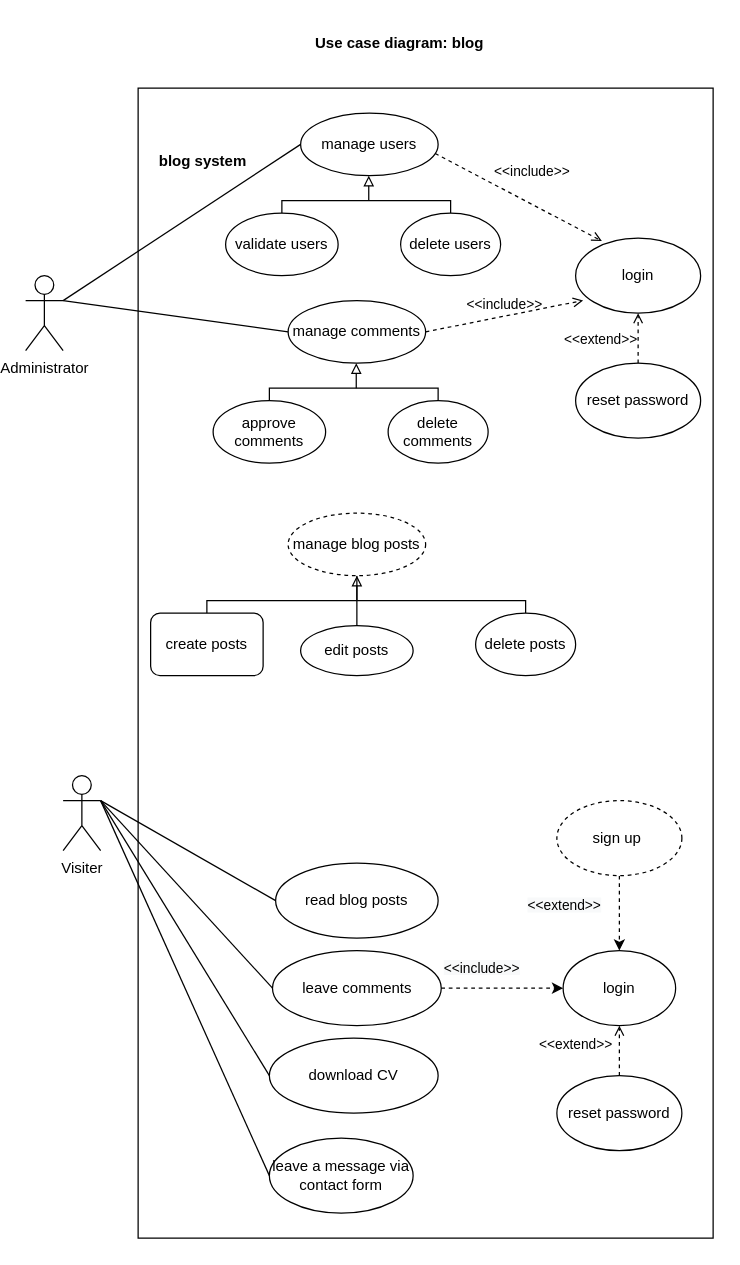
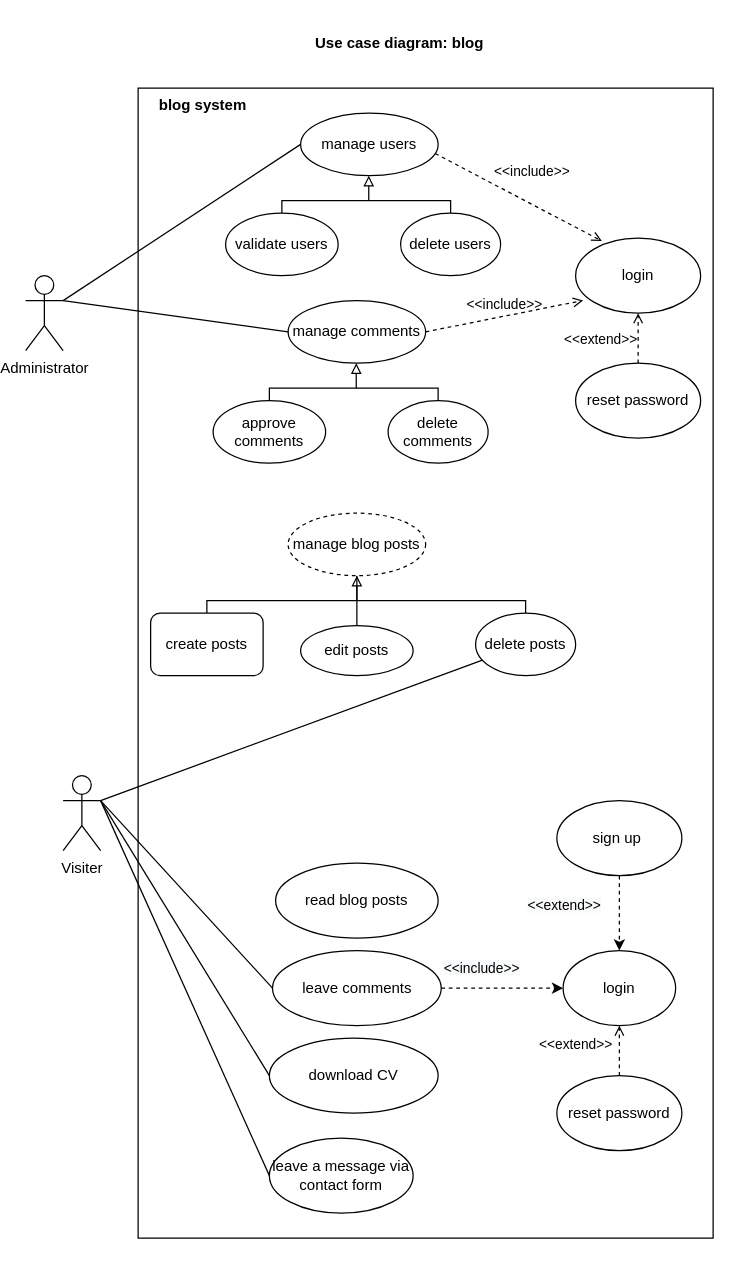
- <mxCell id="38" value="blog system" style="text;whiteSpace=wrap;html=1;fontStyle=1" parent="1" vertex="1"><mxGeometry x="125" y="115" width="90" height="30" as="geometry" /></mxCell>
+ <mxCell id="38" value="blog system" style="text;whiteSpace=wrap;html=1;fontStyle=1" parent="1" vertex="1"><mxGeometry x="125" y="70" width="90" height="30" as="geometry" /></mxCell>
- <mxCell id="45" value="sign up&amp;nbsp;" style="ellipse;whiteSpace=wrap;html=1;dashed=1;" parent="1" vertex="1"><mxGeometry x="445" y="640" width="100" height="60" as="geometry" /></mxCell>
+ <mxCell id="45" value="sign up&amp;nbsp;" style="ellipse;whiteSpace=wrap;html=1;" parent="1" vertex="1"><mxGeometry x="445" y="640" width="100" height="60" as="geometry" /></mxCell>
- <mxCell id="31" value="" style="endArrow=none;html=1;entryX=0;entryY=0.5;entryDx=0;entryDy=0;exitX=1;exitY=0.333;exitDx=0;exitDy=0;exitPerimeter=0;" parent="1" source="24" target="25" edge="1"><mxGeometry width="50" height="50" relative="1" as="geometry"><mxPoint x="160" y="770" as="sourcePoint" /><mxPoint x="210" y="720" as="targetPoint" /></mxGeometry></mxCell>
+ <mxCell id="31" value="" style="endArrow=none;html=1;exitX=1;exitY=0.333;exitDx=0;exitDy=0;exitPerimeter=0;" parent="1" source="24" target="21" edge="1"><mxGeometry width="50" height="50" relative="1" as="geometry"><mxPoint x="160" y="770" as="sourcePoint" /><mxPoint x="210" y="720" as="targetPoint" /></mxGeometry></mxCell>
